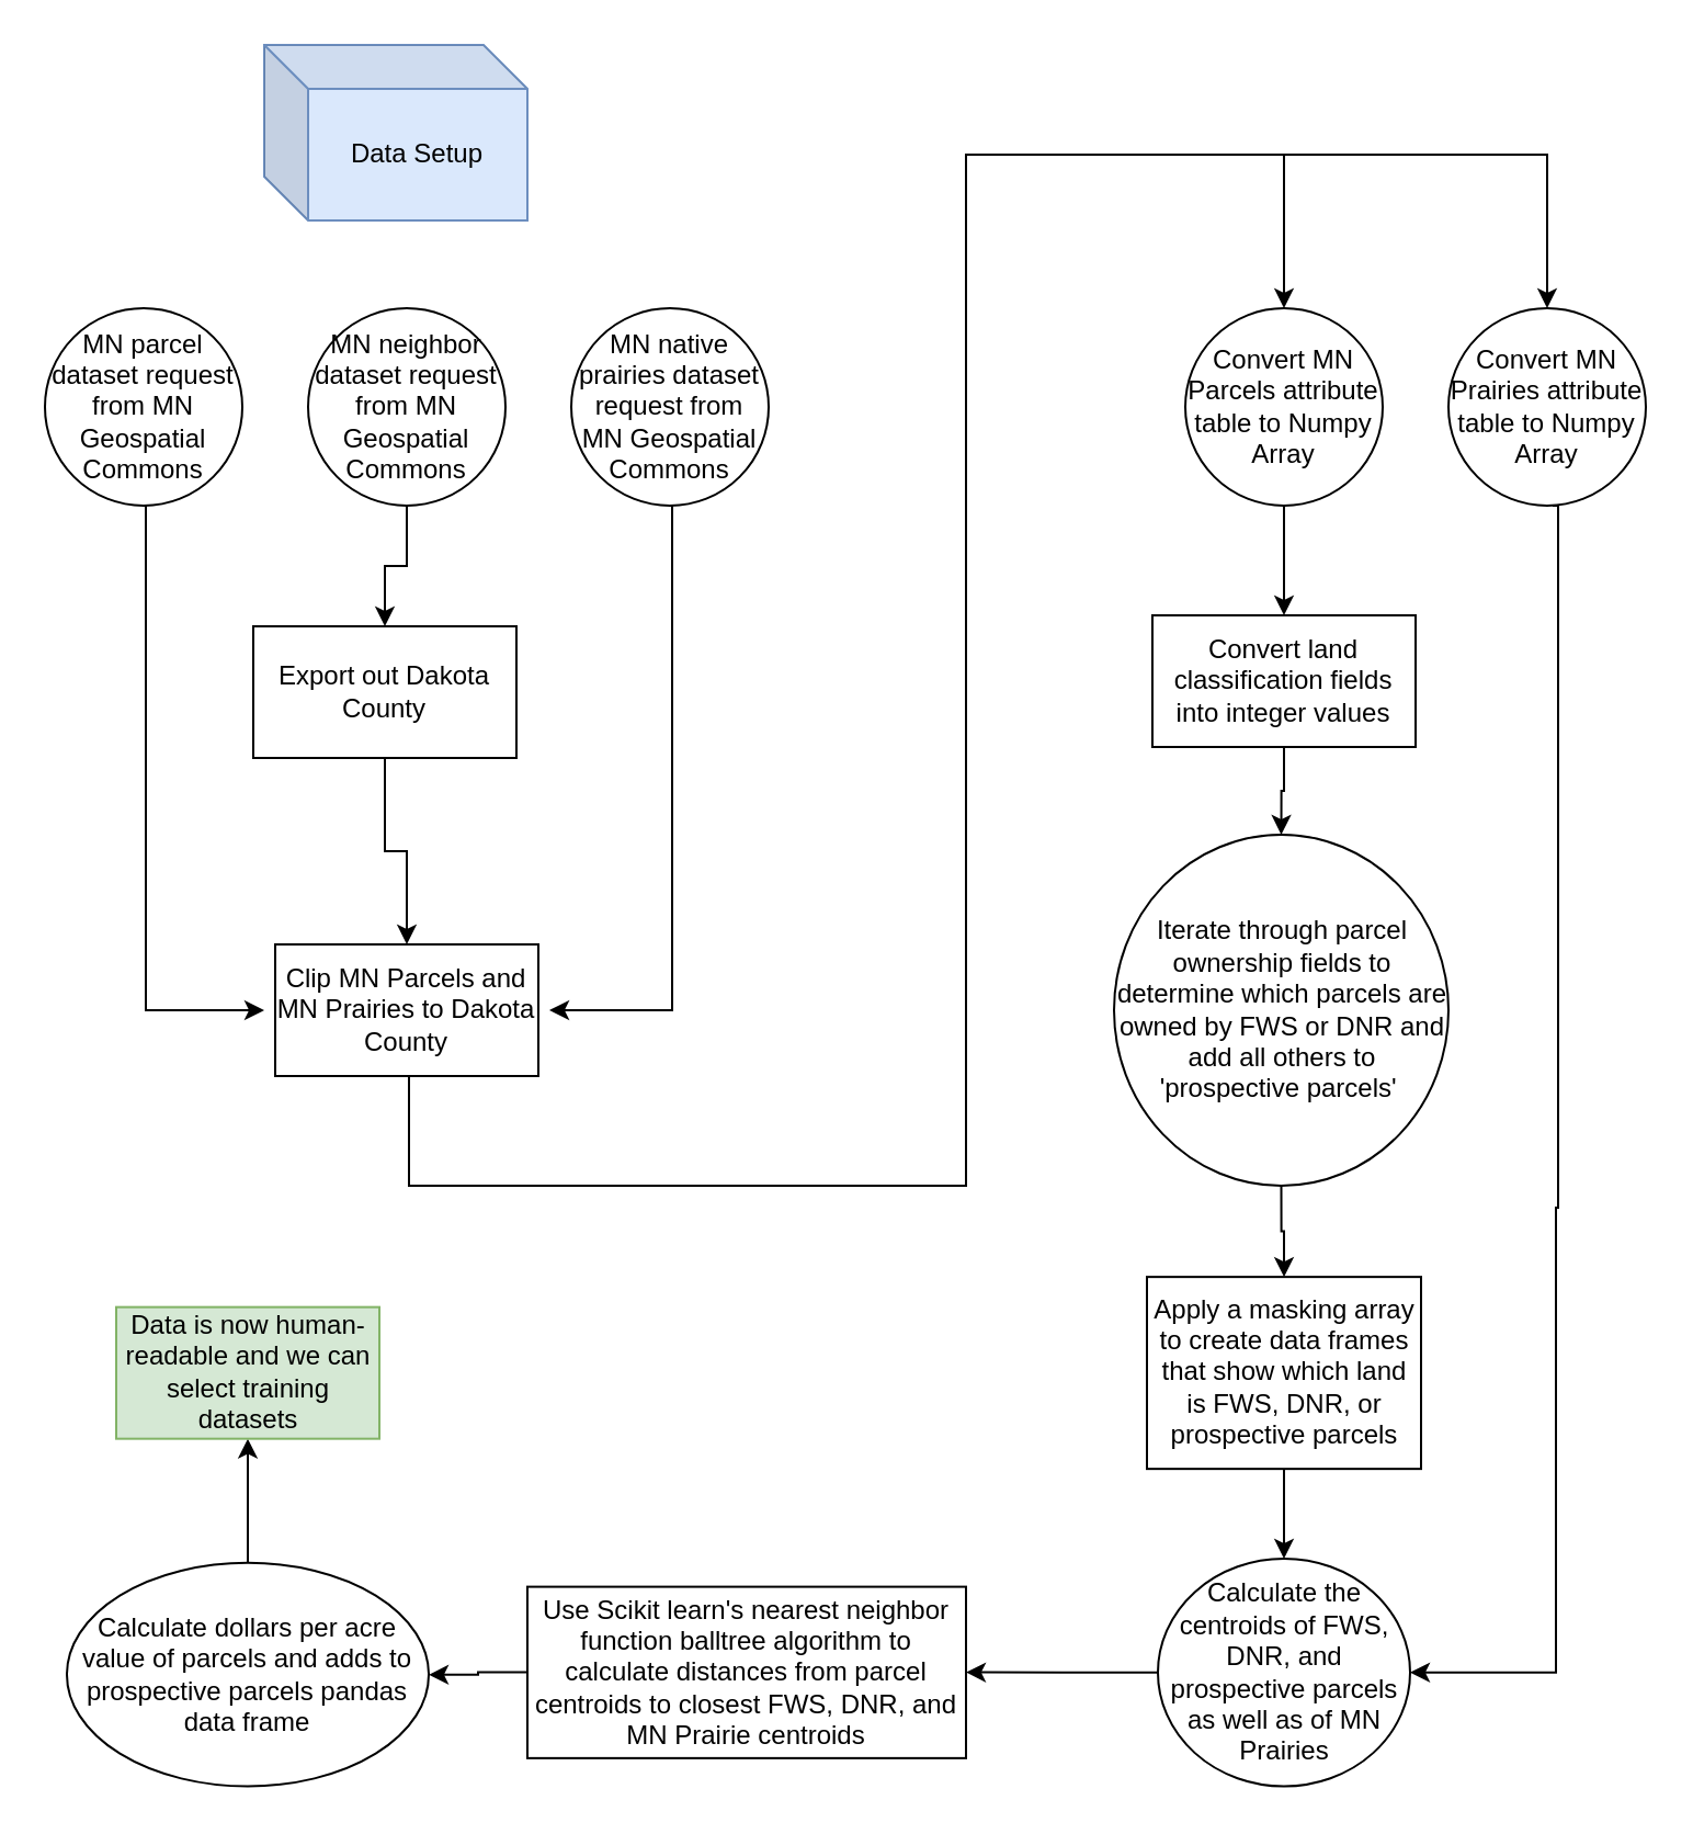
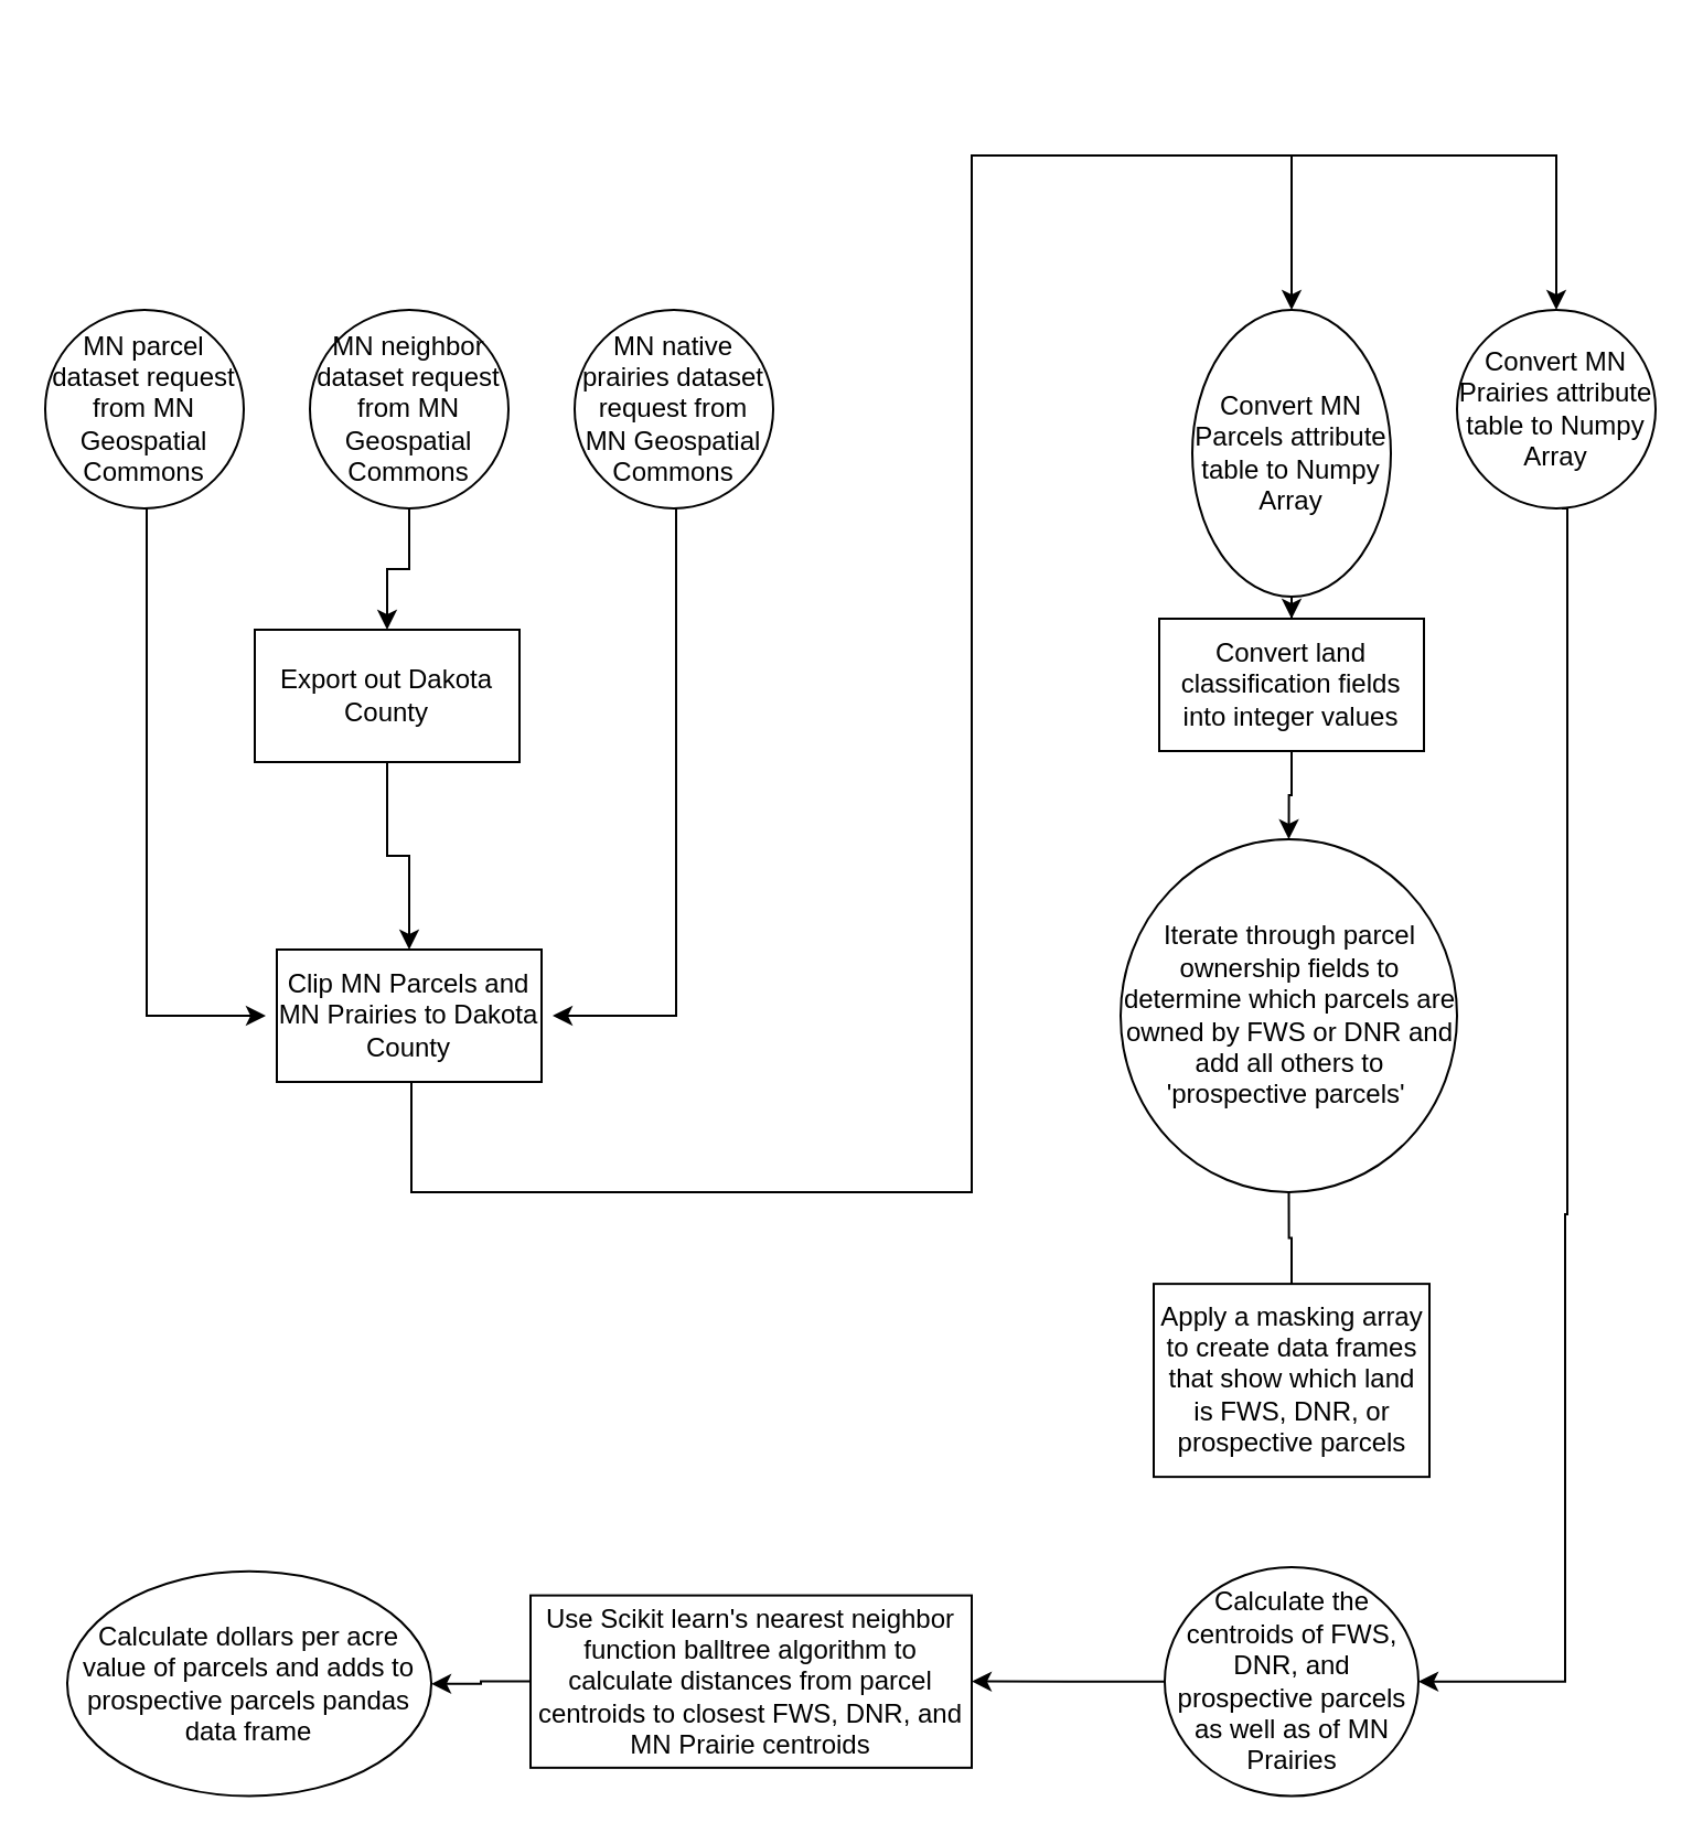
- <mxCell id="2" value="Data Setup" style="shape=cube;whiteSpace=wrap;html=1;boundedLbl=1;backgroundOutline=1;darkOpacity=0.05;darkOpacity2=0.1;fillColor=#dae8fc;strokeColor=#6c8ebf;" parent="1" vertex="1"><mxGeometry x="120" y="20" width="120" height="80" as="geometry" /></mxCell>
- <mxCell id="14" value="Convert MN Parcels attribute table to Numpy Array" style="ellipse;whiteSpace=wrap;html=1;aspect=fixed;" parent="1" vertex="1"><mxGeometry x="540" y="140" width="90" height="90" as="geometry" /></mxCell>
+ <mxCell id="14" value="Convert MN Parcels attribute table to Numpy Array" style="ellipse;whiteSpace=wrap;html=1;aspect=fixed;" parent="1" vertex="1"><mxGeometry x="540" y="140" width="90" height="130" as="geometry" /></mxCell>
- <mxCell id="19" value="" style="edgeStyle=orthogonalEdgeStyle;rounded=0;orthogonalLoop=1;jettySize=auto;html=1;" parent="1" source="20" target="22" edge="1"><mxGeometry relative="1" as="geometry" /></mxCell>
+ <mxCell id="19" value="" style="edgeStyle=orthogonalEdgeStyle;rounded=0;orthogonalLoop=1;jettySize=auto;html=1;endArrow=none;" parent="1" source="20" target="22" edge="1"><mxGeometry relative="1" as="geometry" /></mxCell>
- <mxCell id="30" value="Data is now human-readable and we can select training datasets" style="whiteSpace=wrap;html=1;fillColor=#d5e8d4;strokeColor=#82b366;" parent="1" vertex="1"><mxGeometry x="52.5" y="595.325" width="120" height="60" as="geometry" /></mxCell>
- <mxCell id="21" value="" style="edgeStyle=orthogonalEdgeStyle;rounded=0;orthogonalLoop=1;jettySize=auto;html=1;" parent="1" source="22" target="24" edge="1"><mxGeometry relative="1" as="geometry" /></mxCell>
- <mxCell id="28" value="" style="edgeStyle=orthogonalEdgeStyle;rounded=0;orthogonalLoop=1;jettySize=auto;html=1;" parent="1" source="29" target="30" edge="1"><mxGeometry relative="1" as="geometry" /></mxCell>
